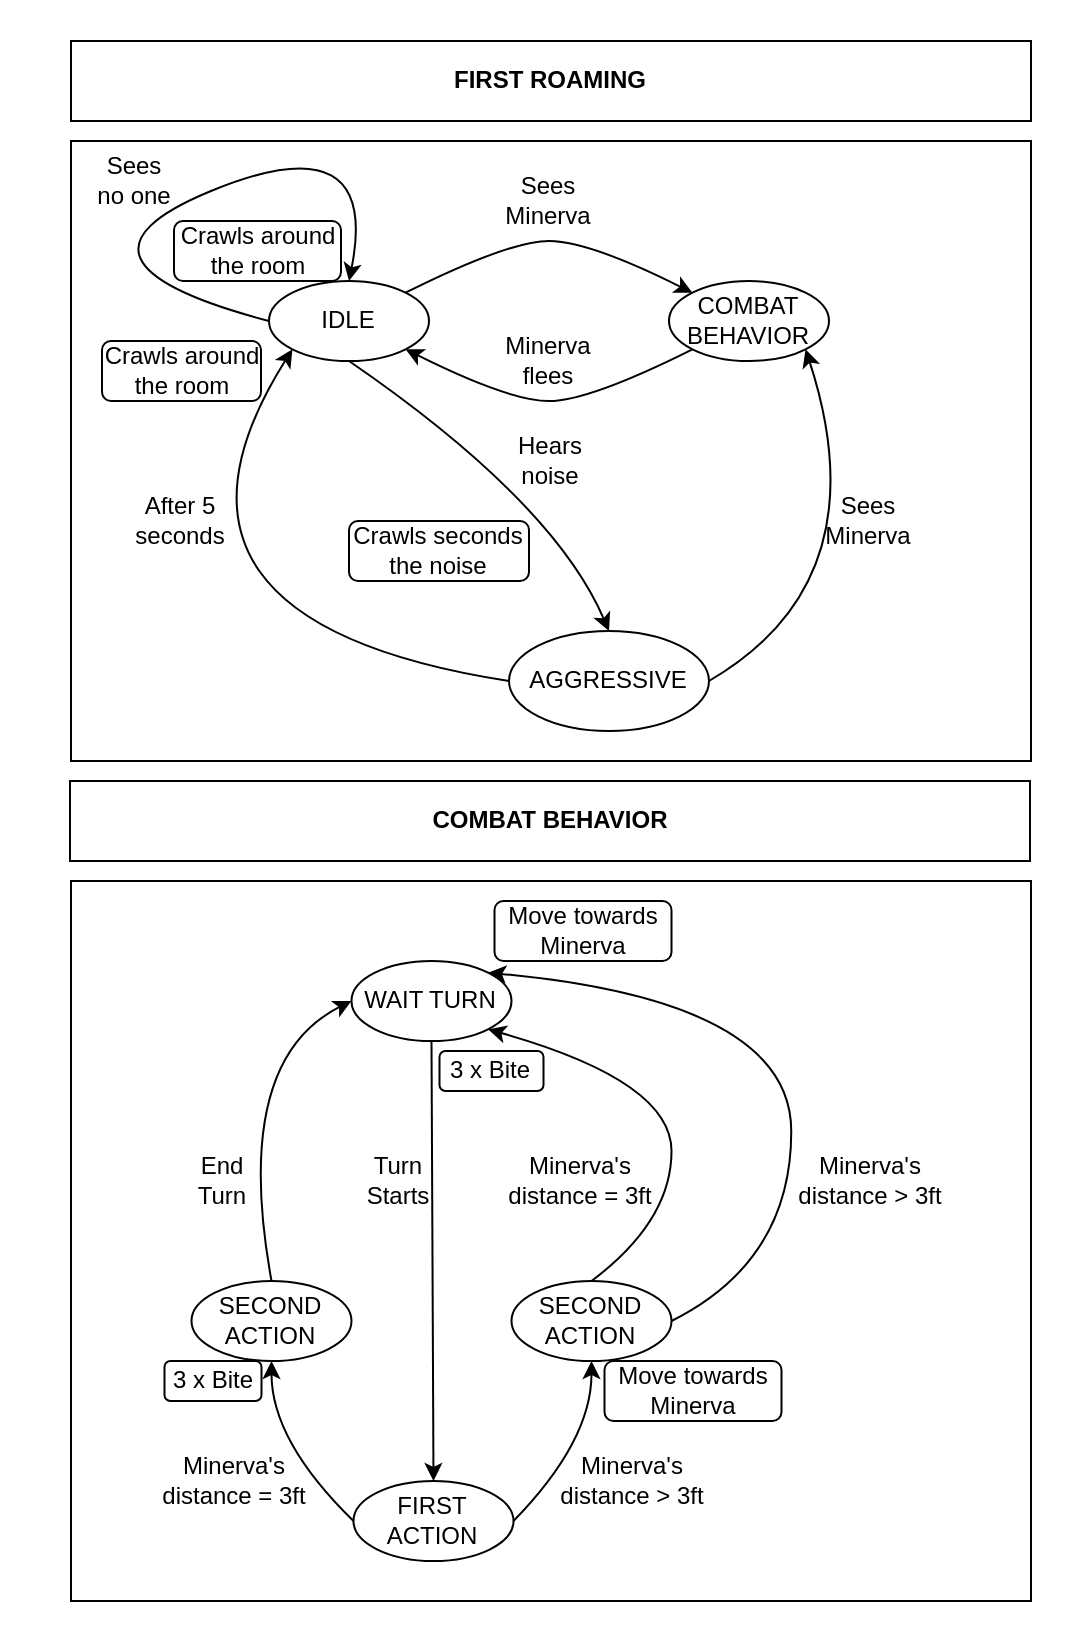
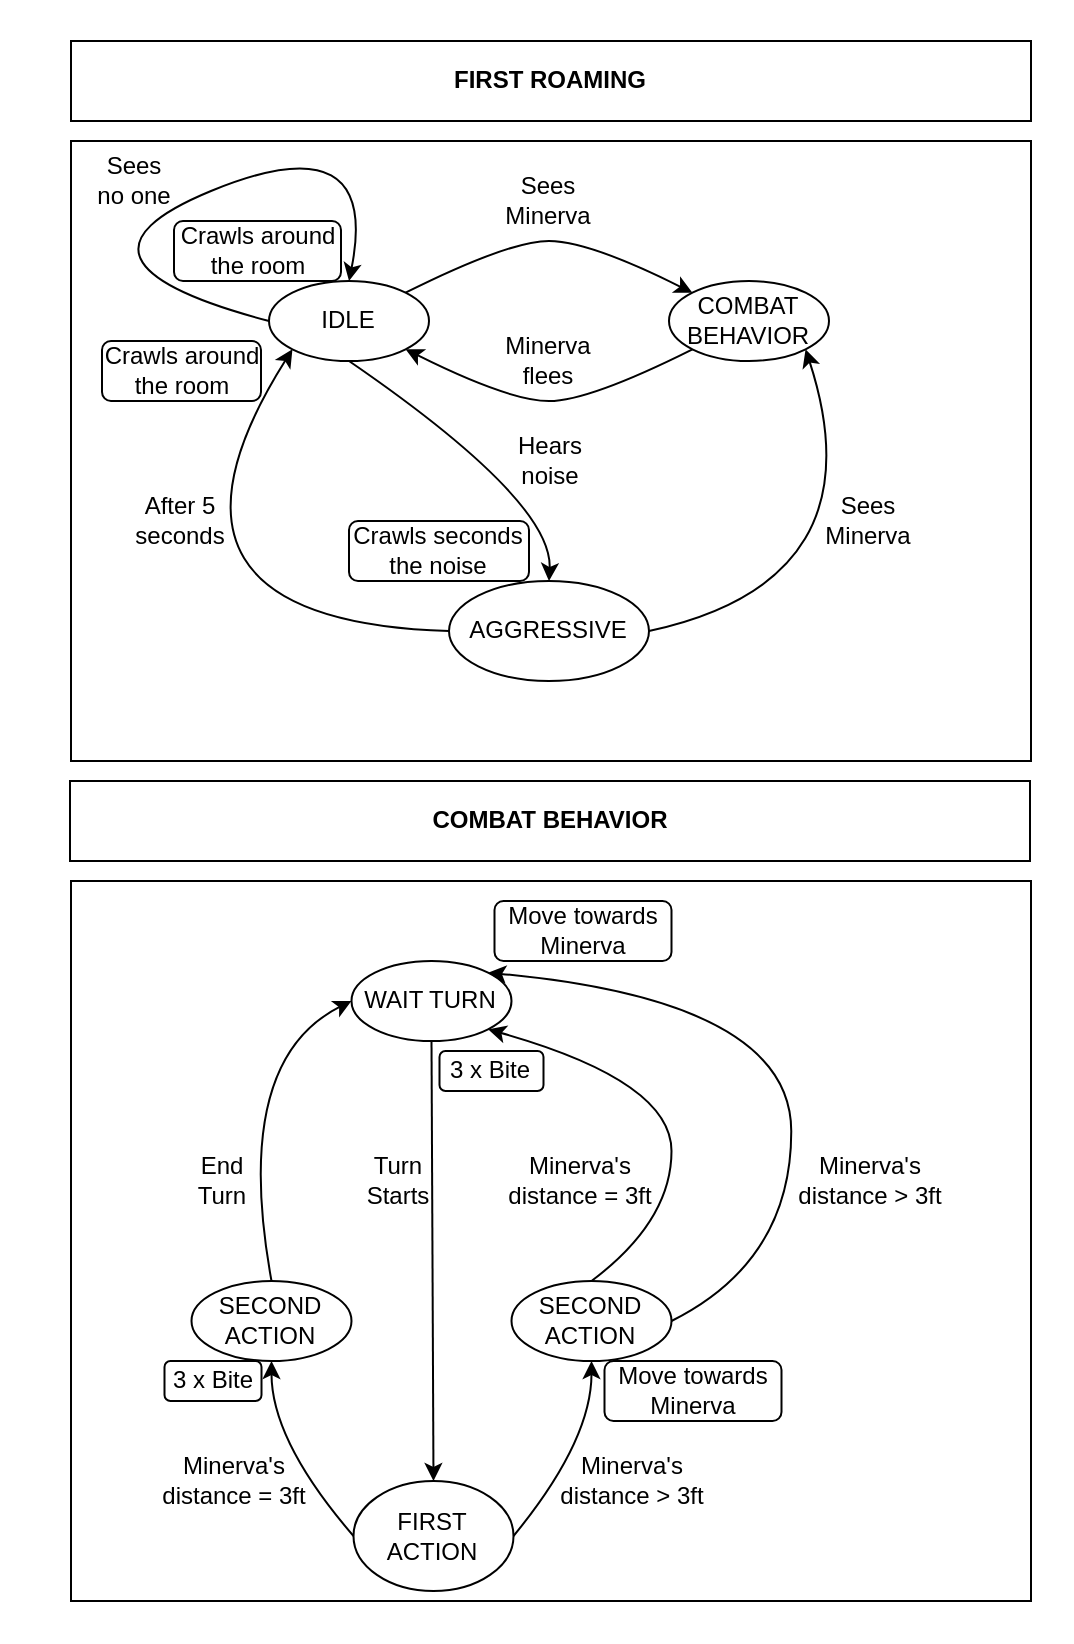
- <mxCell id="34" value="AGGRESSIVE" style="ellipse;whiteSpace=wrap;html=1;" vertex="1" parent="1"><mxGeometry x="254" y="315" width="100" height="50" as="geometry" /></mxCell>
+ <mxCell id="34" value="AGGRESSIVE" style="ellipse;whiteSpace=wrap;html=1;" vertex="1" parent="1"><mxGeometry x="224" y="290" width="100" height="50" as="geometry" /></mxCell>
- <mxCell id="16" value="FIRST ACTION" style="ellipse;whiteSpace=wrap;html=1;" vertex="1" parent="1"><mxGeometry x="176.25" y="740" width="80" height="40" as="geometry" /></mxCell>
+ <mxCell id="16" value="FIRST ACTION" style="ellipse;whiteSpace=wrap;html=1;" vertex="1" parent="1"><mxGeometry x="176.25" y="740" width="80" height="55" as="geometry" /></mxCell>
